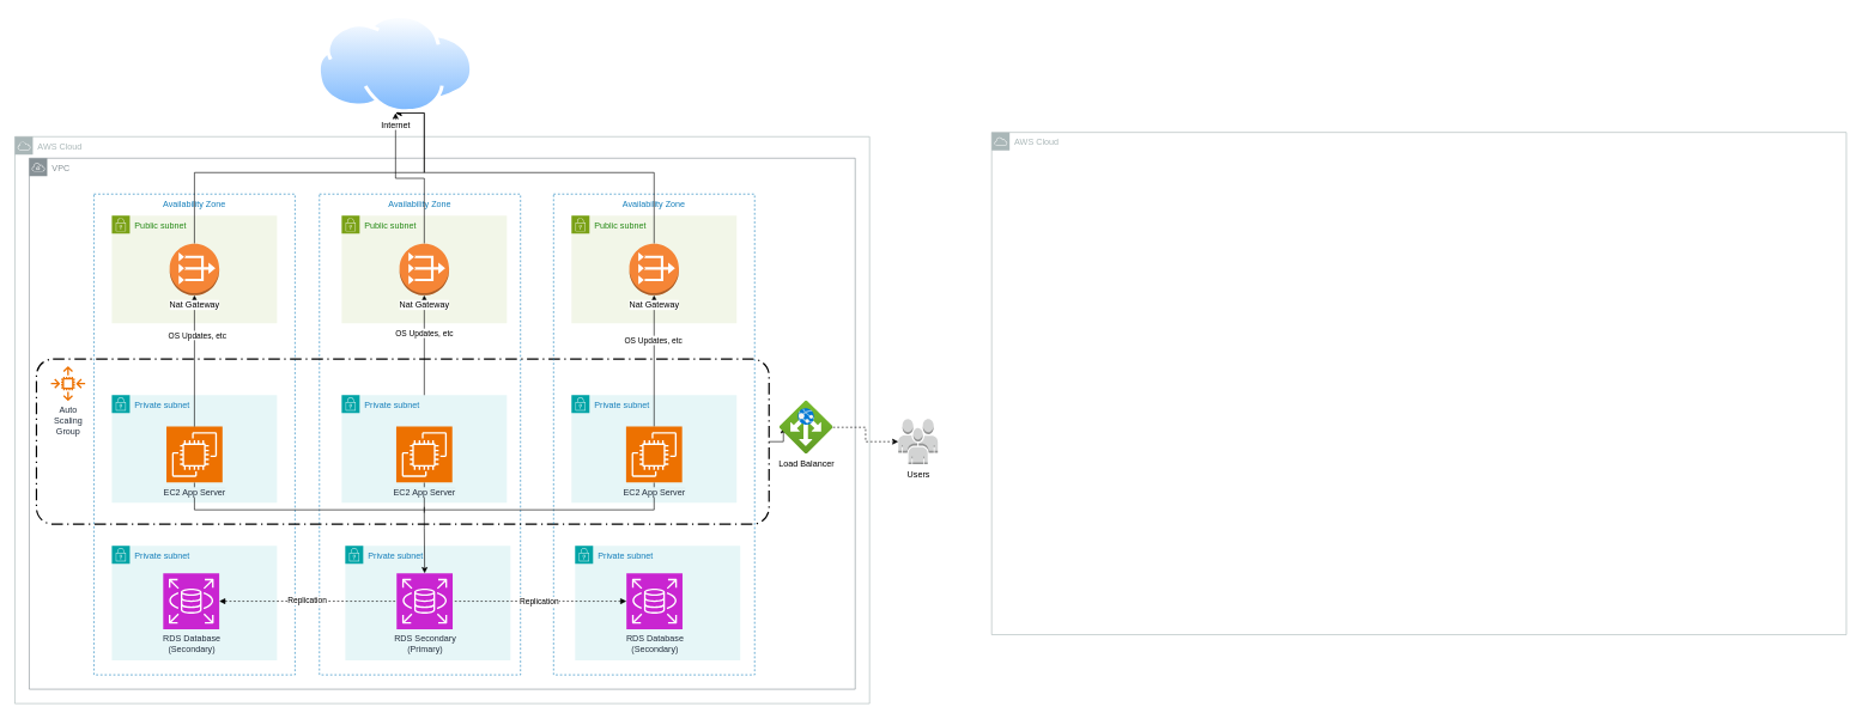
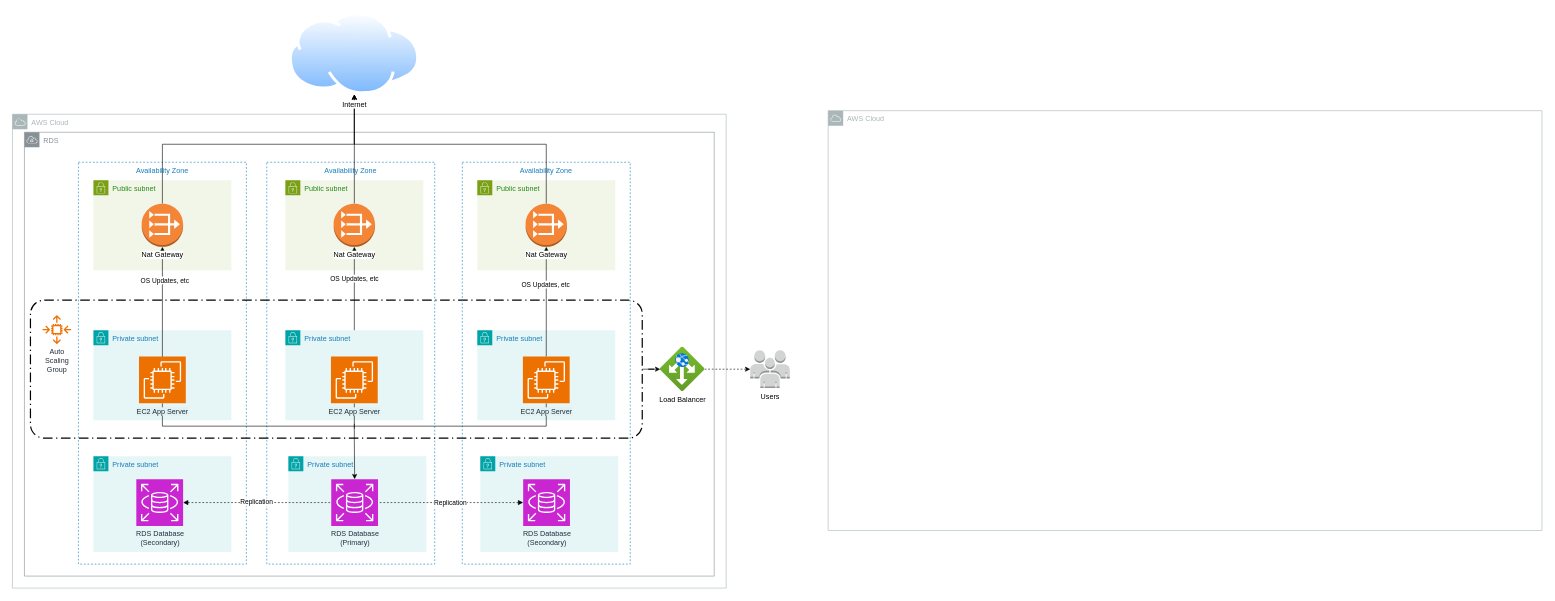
- <mxCell id="30" value="Internet" style="image;perimeter=ellipsePerimeter;html=1;align=center;shadow=0;dashed=0;spacingTop=3;image=img/lib/active_directory/internet_cloud.svg;" parent="1" vertex="1"><mxGeometry x="441.25" y="20" width="217.5" height="137.03" as="geometry" /></mxCell>
+ <mxCell id="30" value="Internet" style="image;perimeter=ellipsePerimeter;html=1;align=center;shadow=0;dashed=0;spacingTop=3;image=img/lib/active_directory/internet_cloud.svg;" parent="1" vertex="1"><mxGeometry x="481.25" y="20" width="217.5" height="137.03" as="geometry" /></mxCell>
- <mxCell id="3" value="VPC" style="sketch=0;outlineConnect=0;gradientColor=none;html=1;whiteSpace=wrap;fontSize=12;fontStyle=0;shape=mxgraph.aws4.group;grIcon=mxgraph.aws4.group_vpc;strokeColor=#879196;fillColor=none;verticalAlign=top;align=left;spacingLeft=30;fontColor=#879196;dashed=0;" parent="1" vertex="1"><mxGeometry x="40" y="220" width="1150" height="740" as="geometry" /></mxCell>
+ <mxCell id="3" value="RDS" style="sketch=0;outlineConnect=0;gradientColor=none;html=1;whiteSpace=wrap;fontSize=12;fontStyle=0;shape=mxgraph.aws4.group;grIcon=mxgraph.aws4.group_vpc;strokeColor=#879196;fillColor=none;verticalAlign=top;align=left;spacingLeft=30;fontColor=#879196;dashed=0;" parent="1" vertex="1"><mxGeometry x="40" y="220" width="1150" height="740" as="geometry" /></mxCell>
- <mxCell id="16" value="Auto&lt;div&gt;Scaling&lt;/div&gt;&lt;div&gt;Group&lt;/div&gt;" style="sketch=0;outlineConnect=0;fontColor=#232F3E;gradientColor=none;fillColor=#ED7100;strokeColor=none;dashed=0;verticalLabelPosition=bottom;verticalAlign=top;align=center;html=1;fontSize=12;fontStyle=0;aspect=fixed;pointerEvents=1;shape=mxgraph.aws4.auto_scaling2;" parent="1" vertex="1"><mxGeometry x="70" y="510" width="48" height="48" as="geometry" /></mxCell>
+ <mxCell id="16" value="Auto&lt;div&gt;Scaling&lt;/div&gt;&lt;div&gt;Group&lt;/div&gt;" style="sketch=0;outlineConnect=0;fontColor=#232F3E;gradientColor=none;fillColor=#ED7100;strokeColor=none;dashed=0;verticalLabelPosition=bottom;verticalAlign=top;align=center;html=1;fontSize=12;fontStyle=0;aspect=fixed;pointerEvents=1;shape=mxgraph.aws4.auto_scaling2;" parent="1" vertex="1"><mxGeometry x="70" y="525" width="48" height="48" as="geometry" /></mxCell>
- <mxCell id="32" value="Load Balancer" style="image;aspect=fixed;html=1;points=[];align=center;fontSize=12;image=img/lib/azure2/networking/Application_Gateways.svg;" vertex="1" parent="1"><mxGeometry x="1085" y="558" width="74" height="74" as="geometry" /></mxCell>
+ <mxCell id="32" value="Load Balancer" style="image;aspect=fixed;html=1;points=[];align=center;fontSize=12;image=img/lib/azure2/networking/Application_Gateways.svg;" vertex="1" parent="1"><mxGeometry x="1100" y="578" width="74" height="74" as="geometry" /></mxCell>
- <mxCell id="29" value="Users" style="outlineConnect=0;dashed=0;verticalLabelPosition=bottom;verticalAlign=top;align=center;html=1;shape=mxgraph.aws3.users;fillColor=#D2D3D3;gradientColor=none;" parent="1" vertex="1"><mxGeometry x="1250" y="583.5" width="55" height="63" as="geometry" /></mxCell>
+ <mxCell id="29" value="Users" style="outlineConnect=0;dashed=0;verticalLabelPosition=bottom;verticalAlign=top;align=center;html=1;shape=mxgraph.aws3.users;fillColor=#D2D3D3;gradientColor=none;" parent="1" vertex="1"><mxGeometry x="1250" y="583.5" width="66" height="63" as="geometry" /></mxCell>
- <mxCell id="38" value="RDS Secondary&lt;div&gt;(Primary)&lt;/div&gt;" style="sketch=0;points=[[0,0,0],[0.25,0,0],[0.5,0,0],[0.75,0,0],[1,0,0],[0,1,0],[0.25,1,0],[0.5,1,0],[0.75,1,0],[1,1,0],[0,0.25,0],[0,0.5,0],[0,0.75,0],[1,0.25,0],[1,0.5,0],[1,0.75,0]];outlineConnect=0;fontColor=#232F3E;fillColor=#C925D1;strokeColor=#ffffff;dashed=0;verticalLabelPosition=bottom;verticalAlign=top;align=center;html=1;fontSize=12;fontStyle=0;aspect=fixed;shape=mxgraph.aws4.resourceIcon;resIcon=mxgraph.aws4.rds;" vertex="1" parent="36"><mxGeometry x="71.5" y="38.4" width="78" height="78" as="geometry" /></mxCell>
+ <mxCell id="38" value="RDS Database&lt;div&gt;(Primary)&lt;/div&gt;" style="sketch=0;points=[[0,0,0],[0.25,0,0],[0.5,0,0],[0.75,0,0],[1,0,0],[0,1,0],[0.25,1,0],[0.5,1,0],[0.75,1,0],[1,1,0],[0,0.25,0],[0,0.5,0],[0,0.75,0],[1,0.25,0],[1,0.5,0],[1,0.75,0]];outlineConnect=0;fontColor=#232F3E;fillColor=#C925D1;strokeColor=#ffffff;dashed=0;verticalLabelPosition=bottom;verticalAlign=top;align=center;html=1;fontSize=12;fontStyle=0;aspect=fixed;shape=mxgraph.aws4.resourceIcon;resIcon=mxgraph.aws4.rds;" vertex="1" parent="36"><mxGeometry x="71.5" y="38.4" width="78" height="78" as="geometry" /></mxCell>
